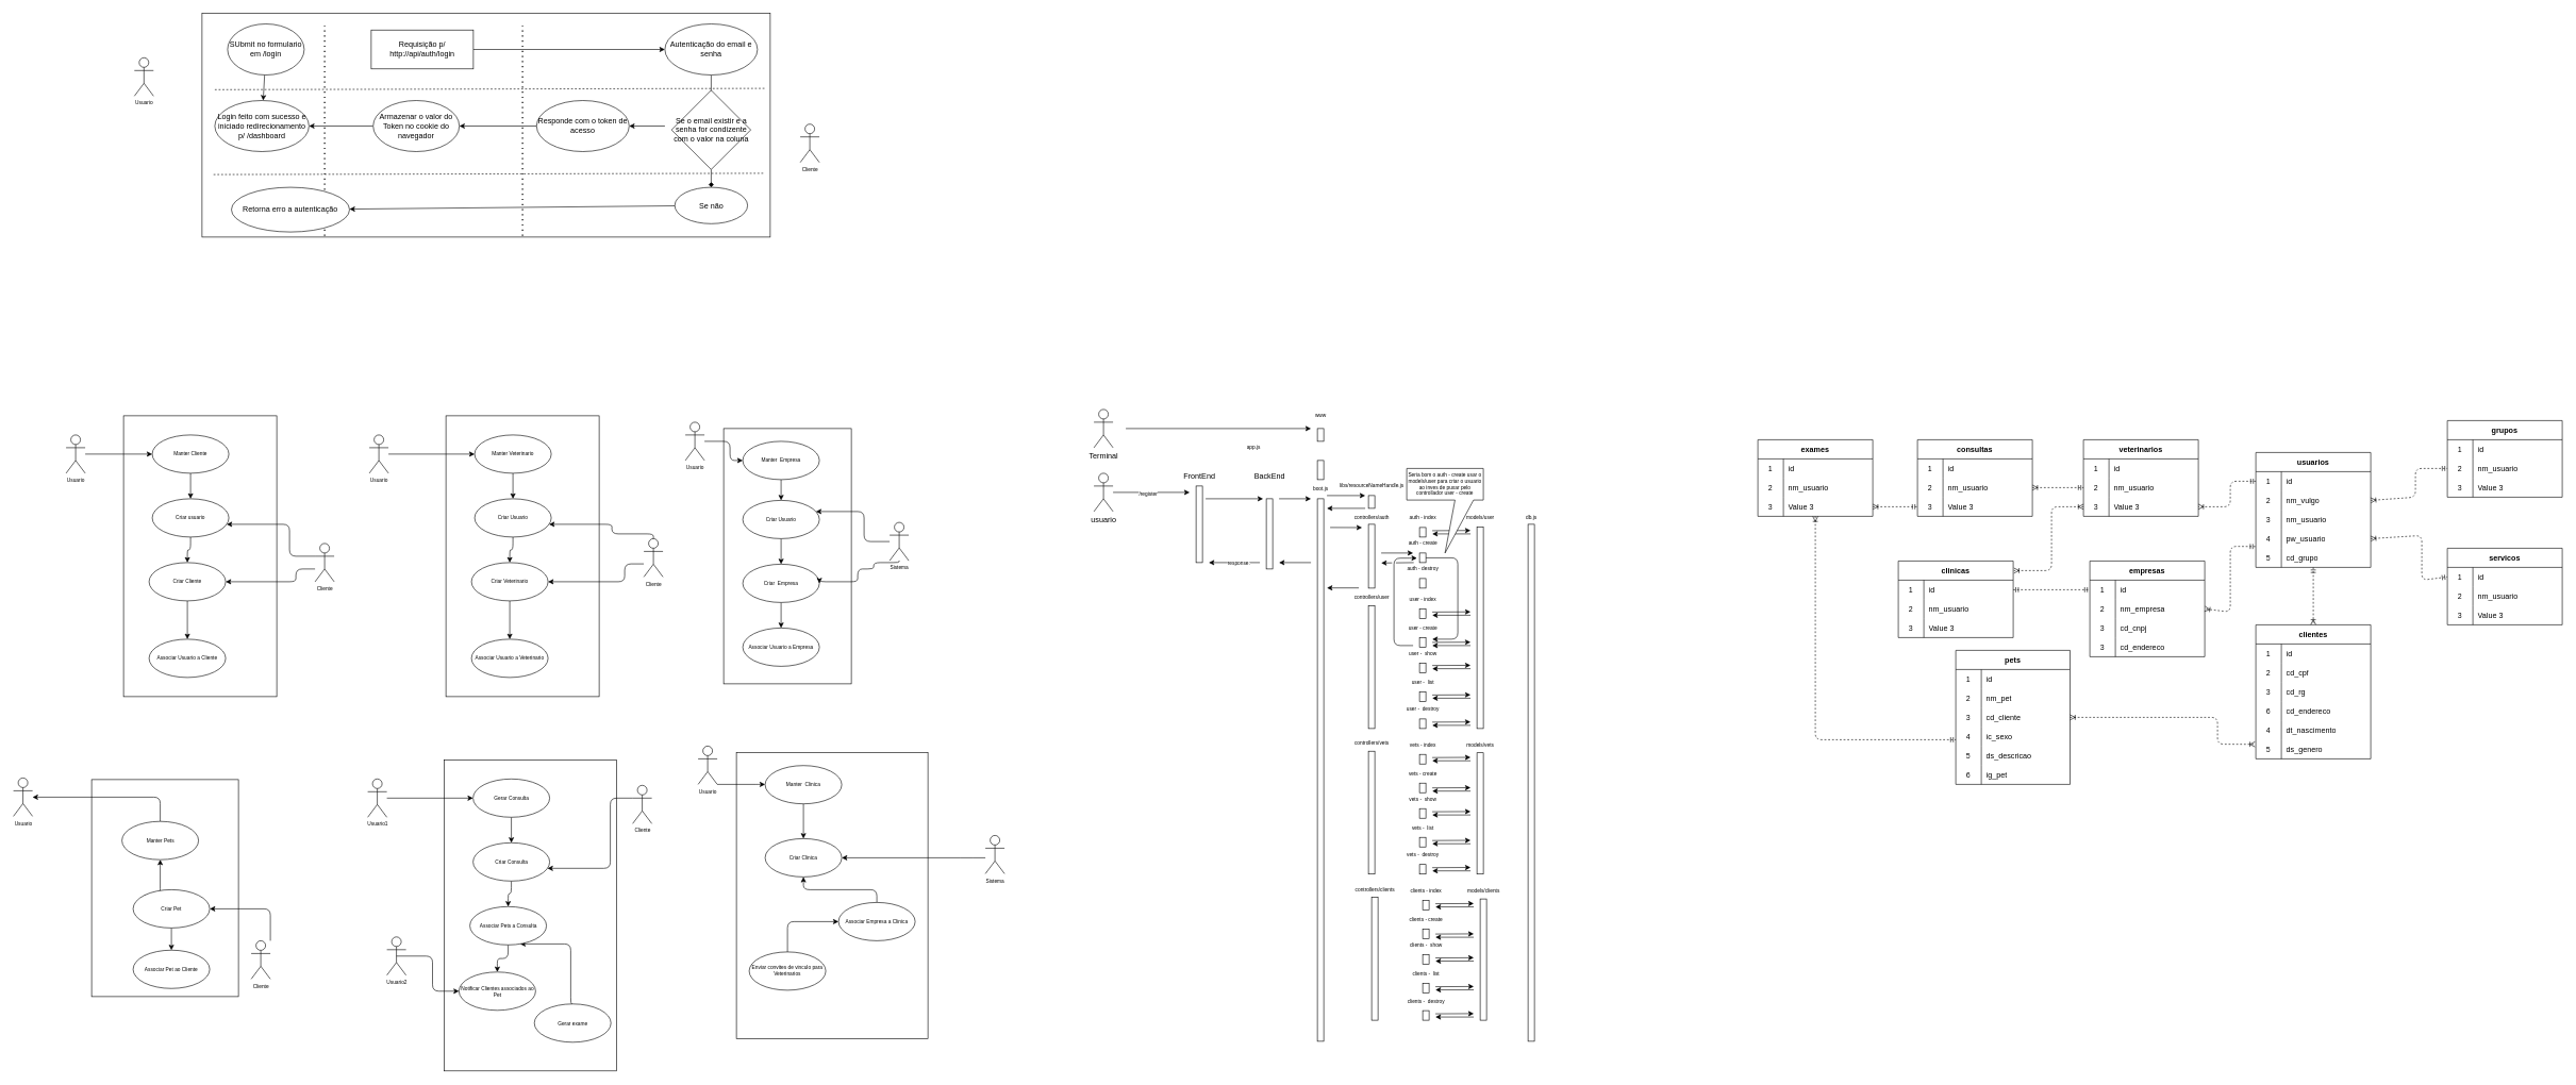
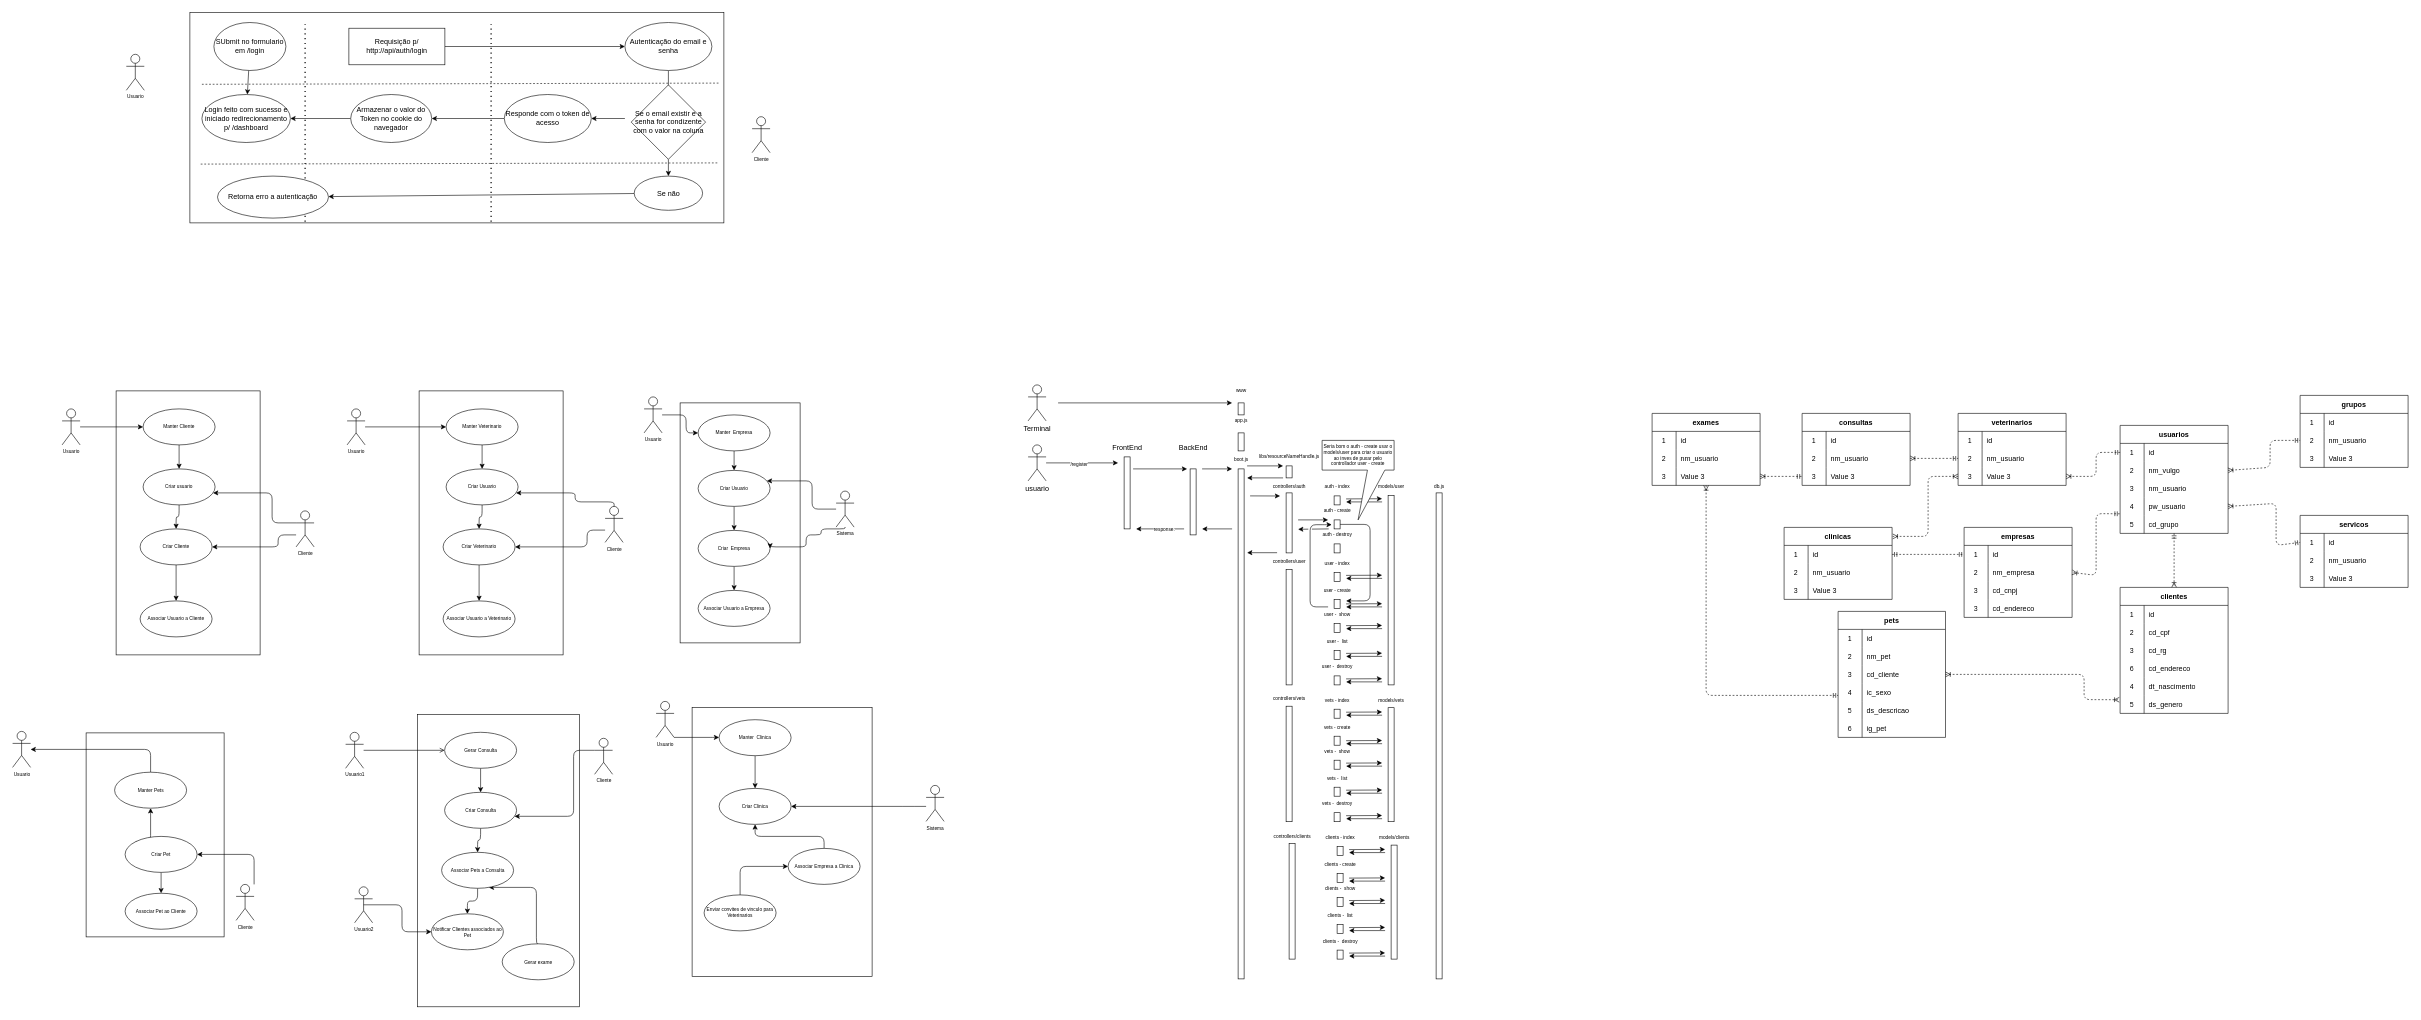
- <mxCell id="352" style="edgeStyle=none;html=1;endArrow=diamond;" edge="1" parent="1" source="353" target="355"><mxGeometry relative="1" as="geometry" /></mxCell>
+ <mxCell id="352" style="edgeStyle=none;html=1;" edge="1" parent="1" source="353" target="355"><mxGeometry relative="1" as="geometry" /></mxCell>
- <mxCell id="16" value="app.js" style="text;html=1;align=center;verticalAlign=middle;resizable=0;points=[];autosize=1;strokeColor=none;fillColor=none;fontSize=8;" parent="1" vertex="1"><mxGeometry x="1943" y="691" width="40" height="20" as="geometry" /></mxCell>
+ <mxCell id="16" value="app.js" style="text;html=1;align=center;verticalAlign=middle;resizable=0;points=[];autosize=1;strokeColor=none;fillColor=none;fontSize=8;" parent="1" vertex="1"><mxGeometry x="2048" y="691" width="40" height="20" as="geometry" /></mxCell>
- <mxCell id="189" style="edgeStyle=orthogonalEdgeStyle;html=1;fontSize=8;startArrow=none;startFill=0;endArrow=classic;endFill=1;" parent="1" source="190" target="181" edge="1"><mxGeometry relative="1" as="geometry" /></mxCell>
+ <mxCell id="189" style="edgeStyle=orthogonalEdgeStyle;html=1;fontSize=8;startArrow=none;startFill=0;endArrow=open;endFill=1;" parent="1" source="190" target="181" edge="1"><mxGeometry relative="1" as="geometry" /></mxCell>
- <mxCell id="330" value="Usuario2" style="shape=umlActor;verticalLabelPosition=bottom;verticalAlign=top;html=1;outlineConnect=0;fontSize=8;" parent="1" vertex="1"><mxGeometry x="605.5" y="1467.5" width="30" height="60" as="geometry" /></mxCell>
+ <mxCell id="330" value="Usuario2" style="shape=umlActor;verticalLabelPosition=bottom;verticalAlign=top;html=1;outlineConnect=0;fontSize=8;" parent="1" vertex="1"><mxGeometry x="590.5" y="1477.5" width="30" height="60" as="geometry" /></mxCell>
